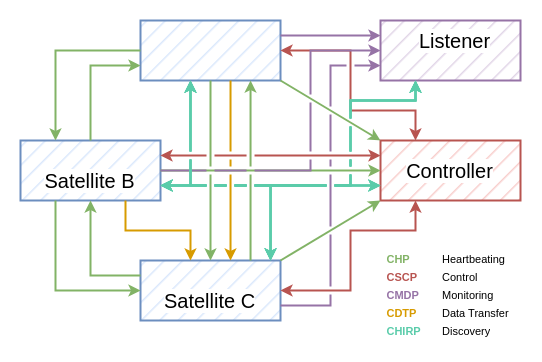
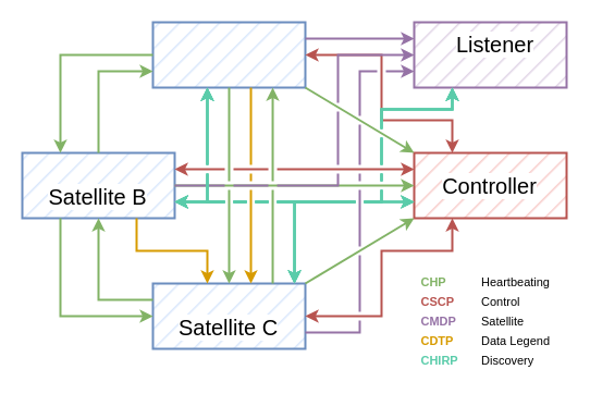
- <mxCell id="25" value="Monitoring" style="shape=partialRectangle;html=1;whiteSpace=wrap;connectable=0;strokeColor=inherit;overflow=hidden;fillColor=default;top=0;left=0;bottom=0;right=0;pointerEvents=1;fontFamily=Helvetica;fontSize=11;fontColor=default;labelBackgroundColor=default;align=left;fillStyle=solid;verticalAlign=bottom;" vertex="1" parent="23"><mxGeometry x="80" width="80" height="18" as="geometry"><mxRectangle width="80" height="18" as="alternateBounds" /></mxGeometry></mxCell>
+ <mxCell id="25" value="Satellite" style="shape=partialRectangle;html=1;whiteSpace=wrap;connectable=0;strokeColor=inherit;overflow=hidden;fillColor=default;top=0;left=0;bottom=0;right=0;pointerEvents=1;fontFamily=Helvetica;fontSize=11;fontColor=default;labelBackgroundColor=default;align=left;fillStyle=solid;verticalAlign=bottom;" vertex="1" parent="23"><mxGeometry x="80" width="80" height="18" as="geometry"><mxRectangle width="80" height="18" as="alternateBounds" /></mxGeometry></mxCell>
- <mxCell id="28" value="Data Transfer" style="shape=partialRectangle;html=1;whiteSpace=wrap;connectable=0;strokeColor=inherit;overflow=hidden;fillColor=default;top=0;left=0;bottom=0;right=0;pointerEvents=1;fontFamily=Helvetica;fontSize=11;fontColor=default;labelBackgroundColor=default;align=left;fillStyle=solid;verticalAlign=bottom;" vertex="1" parent="26"><mxGeometry x="80" width="80" height="18" as="geometry"><mxRectangle width="80" height="18" as="alternateBounds" /></mxGeometry></mxCell>
+ <mxCell id="28" value="Data Legend" style="shape=partialRectangle;html=1;whiteSpace=wrap;connectable=0;strokeColor=inherit;overflow=hidden;fillColor=default;top=0;left=0;bottom=0;right=0;pointerEvents=1;fontFamily=Helvetica;fontSize=11;fontColor=default;labelBackgroundColor=default;align=left;fillStyle=solid;verticalAlign=bottom;" vertex="1" parent="26"><mxGeometry x="80" width="80" height="18" as="geometry"><mxRectangle width="80" height="18" as="alternateBounds" /></mxGeometry></mxCell>
